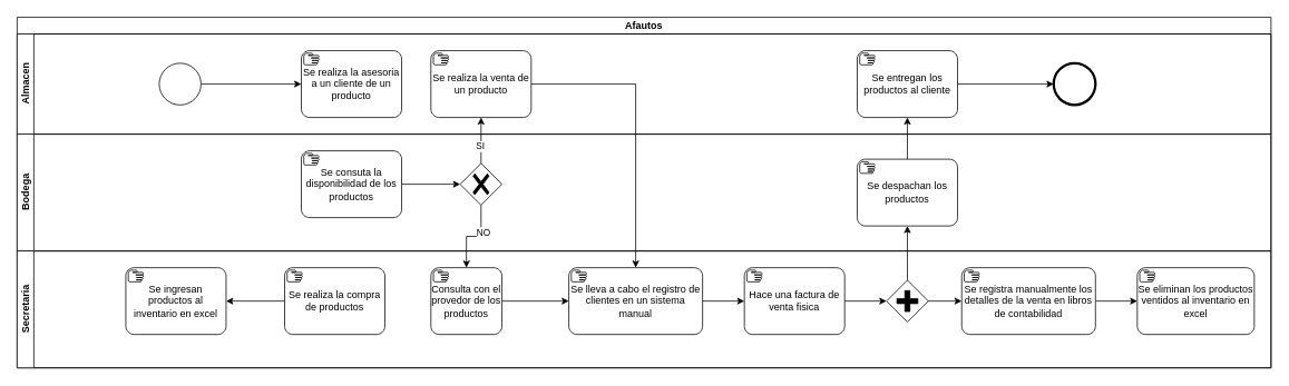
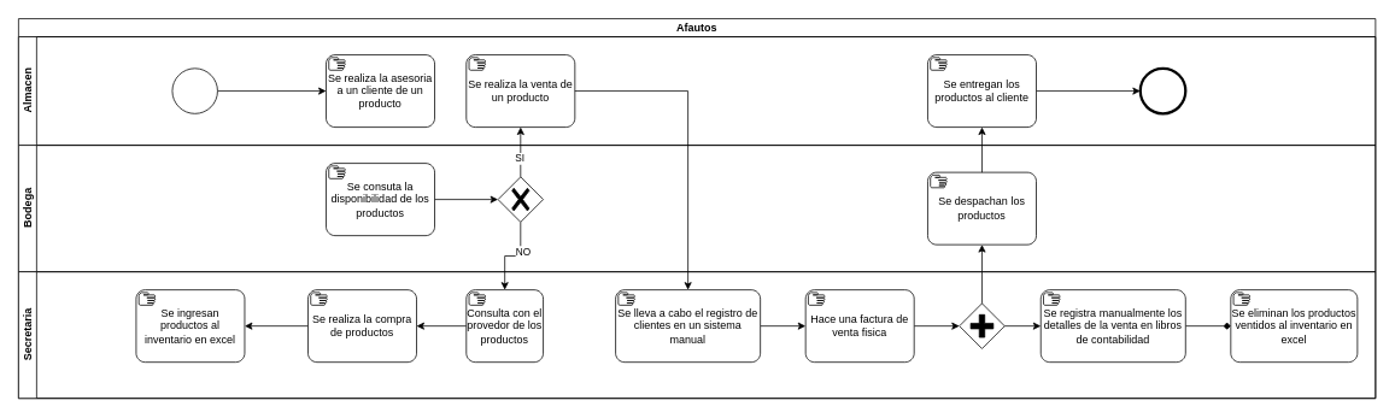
- <mxCell id="20" style="edgeStyle=orthogonalEdgeStyle;rounded=0;orthogonalLoop=1;jettySize=auto;html=1;" edge="1" parent="18" source="21" target="25"><mxGeometry relative="1" as="geometry" /></mxCell>
+ <mxCell id="20" style="edgeStyle=orthogonalEdgeStyle;rounded=0;orthogonalLoop=1;jettySize=auto;html=1;entryX=1;entryY=0.5;entryDx=0;entryDy=0;entryPerimeter=0;" edge="1" parent="18" source="21" target="23"><mxGeometry relative="1" as="geometry" /></mxCell>
- <mxCell id="26" style="edgeStyle=orthogonalEdgeStyle;rounded=0;orthogonalLoop=1;jettySize=auto;html=1;entryX=0;entryY=0.5;entryDx=0;entryDy=0;entryPerimeter=0;" edge="1" parent="18" source="27" target="30"><mxGeometry relative="1" as="geometry" /></mxCell>
+ <mxCell id="26" style="edgeStyle=orthogonalEdgeStyle;rounded=0;orthogonalLoop=1;jettySize=auto;html=1;entryX=0;entryY=0.5;entryDx=0;entryDy=0;entryPerimeter=0;endArrow=diamond;" edge="1" parent="18" source="27" target="30"><mxGeometry relative="1" as="geometry" /></mxCell>
